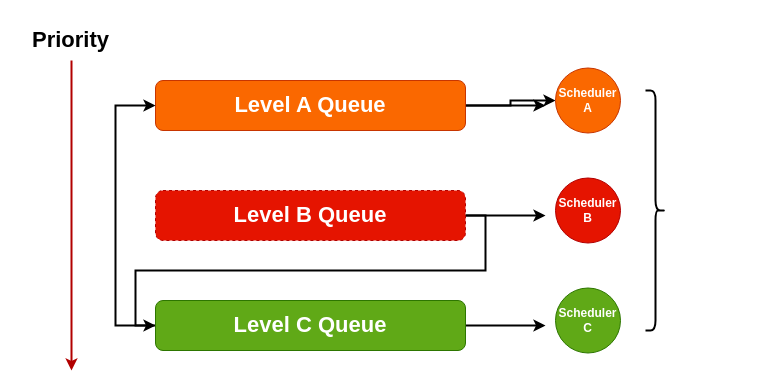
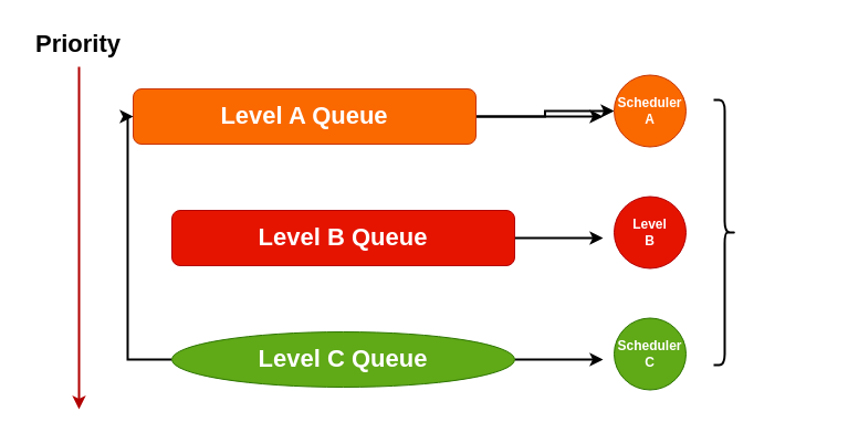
- <mxCell id="4" value="&lt;b style=&quot;color: rgb(255, 255, 255); font-size: 22px;&quot;&gt;Level A Queue&lt;/b&gt;" style="rounded=1;whiteSpace=wrap;html=1;fillColor=#fa6800;strokeColor=#C73500;fontColor=#000000;" vertex="1" parent="1"><mxGeometry x="155" y="80" width="310" height="50" as="geometry" /></mxCell>
+ <mxCell id="4" value="&lt;b style=&quot;color: rgb(255, 255, 255); font-size: 22px;&quot;&gt;Level A Queue&lt;/b&gt;" style="rounded=1;whiteSpace=wrap;html=1;fillColor=#fa6800;strokeColor=#C73500;fontColor=#000000;" vertex="1" parent="1"><mxGeometry x="120" y="80" width="310" height="50" as="geometry" /></mxCell>
- <mxCell id="12" value="&lt;b style=&quot;&quot;&gt;Scheduler&lt;br&gt;B&lt;br&gt;&lt;/b&gt;" style="ellipse;whiteSpace=wrap;html=1;aspect=fixed;fillColor=#e51400;fontColor=#ffffff;strokeColor=#B20000;" vertex="1" parent="1"><mxGeometry x="555" y="177.5" width="65" height="65" as="geometry" /></mxCell>
+ <mxCell id="12" value="&lt;b style=&quot;&quot;&gt;Level&lt;br&gt;B&lt;br&gt;&lt;/b&gt;" style="ellipse;whiteSpace=wrap;html=1;aspect=fixed;fillColor=#e51400;fontColor=#ffffff;strokeColor=#B20000;" vertex="1" parent="1"><mxGeometry x="555" y="177.5" width="65" height="65" as="geometry" /></mxCell>
- <mxCell id="7" value="&lt;b style=&quot;font-size: 22px;&quot;&gt;Level B Queue&lt;/b&gt;" style="rounded=1;whiteSpace=wrap;html=1;fillColor=#e51400;strokeColor=#B20000;fontColor=#ffffff;dashed=1;" vertex="1" parent="1"><mxGeometry x="155" y="190" width="310" height="50" as="geometry" /></mxCell>
+ <mxCell id="7" value="&lt;b style=&quot;font-size: 22px;&quot;&gt;Level B Queue&lt;/b&gt;" style="rounded=1;whiteSpace=wrap;html=1;fillColor=#e51400;strokeColor=#B20000;fontColor=#ffffff;" vertex="1" parent="1"><mxGeometry x="155" y="190" width="310" height="50" as="geometry" /></mxCell>
- <mxCell id="6" style="edgeStyle=orthogonalEdgeStyle;rounded=0;orthogonalLoop=1;jettySize=auto;html=1;entryX=0;entryY=0.5;entryDx=0;entryDy=0;fontSize=22;fontColor=#FFFFFF;strokeWidth=2;" edge="1" parent="1" source="7" target="10"><mxGeometry relative="1" as="geometry"><Array as="points"><mxPoint x="485" y="215" /><mxPoint x="485" y="270" /><mxPoint x="135" y="270" /><mxPoint x="135" y="325" /></Array></mxGeometry></mxCell>
- <mxCell id="10" value="&lt;b style=&quot;font-size: 22px;&quot;&gt;Level C Queue&lt;/b&gt;" style="rounded=1;whiteSpace=wrap;html=1;fillColor=#60a917;strokeColor=#2D7600;fontColor=#ffffff;" vertex="1" parent="1"><mxGeometry x="155" y="300" width="310" height="50" as="geometry" /></mxCell>
+ <mxCell id="10" value="&lt;b style=&quot;font-size: 22px;&quot;&gt;Level C Queue&lt;/b&gt;" style="ellipse;whiteSpace=wrap;html=1;fillColor=#60a917;strokeColor=#2D7600;fontColor=#ffffff;" vertex="1" parent="1"><mxGeometry x="155" y="300" width="310" height="50" as="geometry" /></mxCell>
